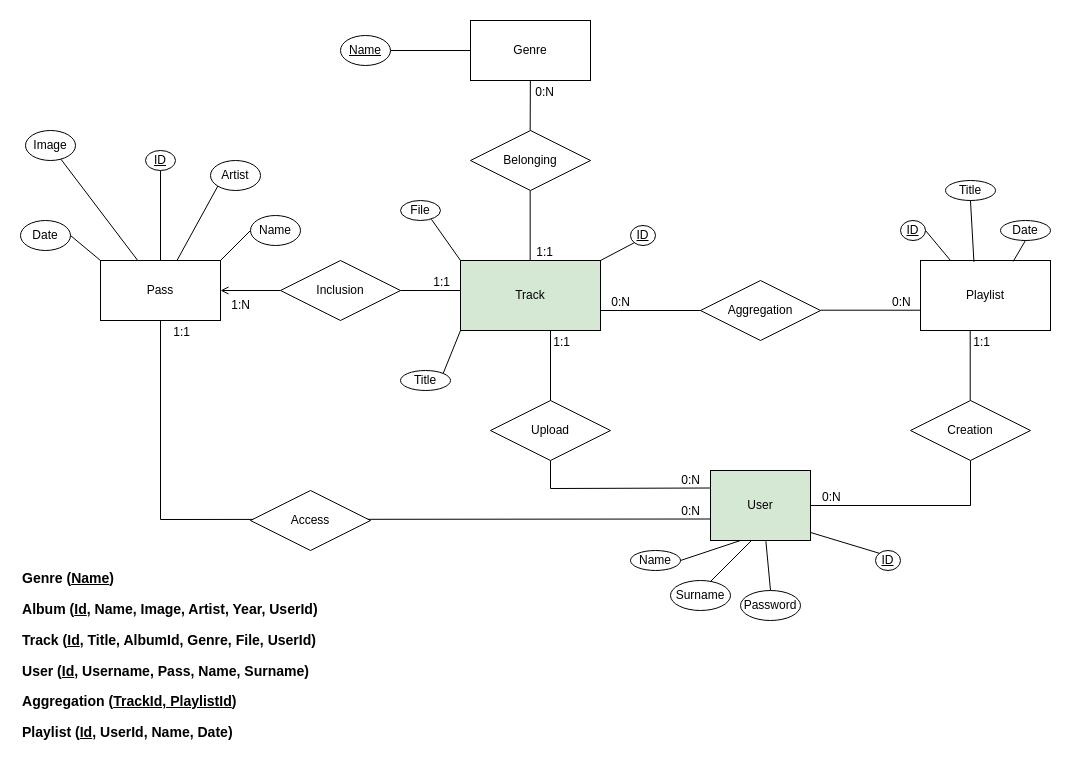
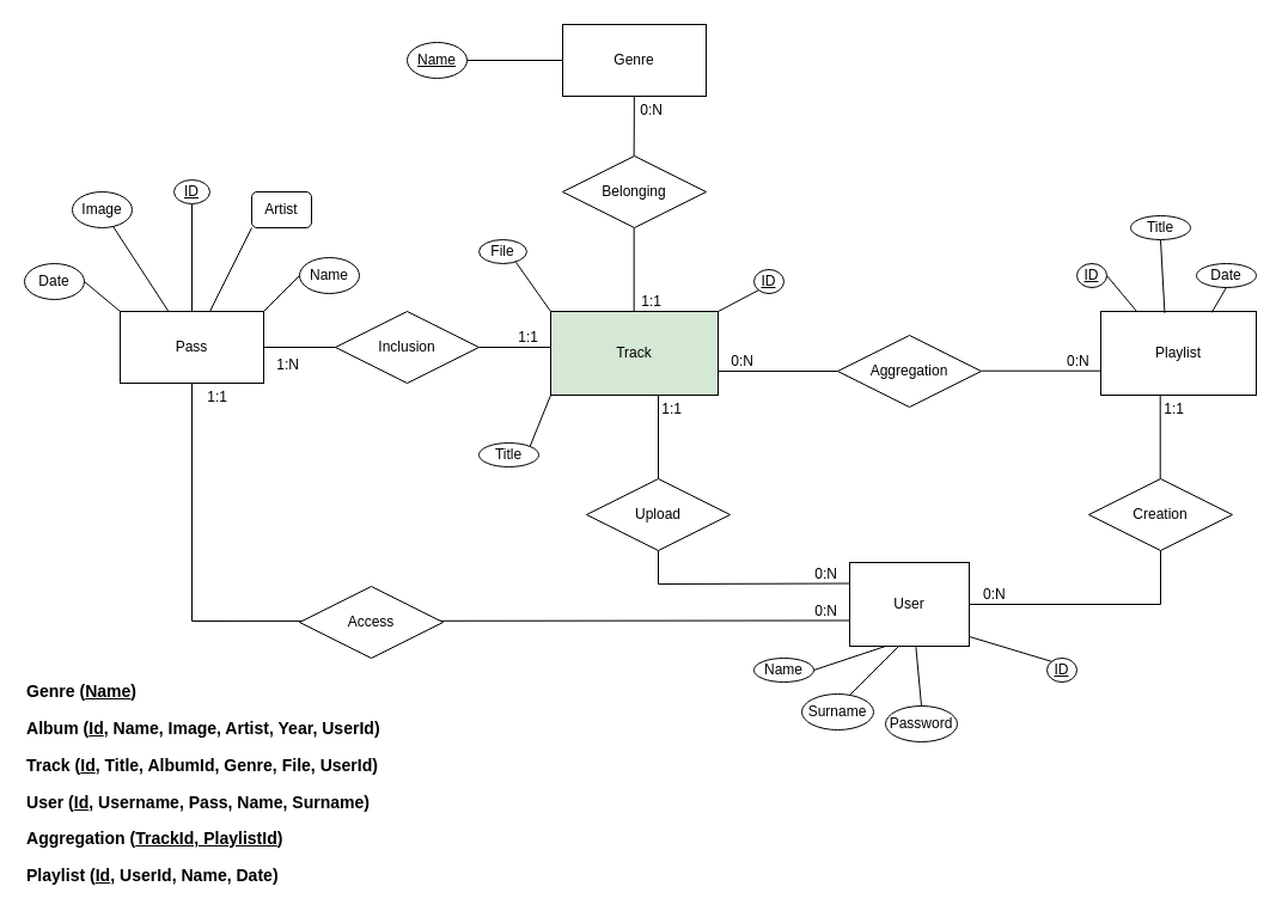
- <mxCell id="20" value="Image" style="ellipse;whiteSpace=wrap;html=1;align=center;" parent="1" vertex="1"><mxGeometry x="25" y="130" width="50" height="30" as="geometry" /></mxCell>
+ <mxCell id="20" value="Image" style="ellipse;whiteSpace=wrap;html=1;align=center;" parent="1" vertex="1"><mxGeometry x="60" y="160" width="50" height="30" as="geometry" /></mxCell>
- <mxCell id="54" value="Artist" style="ellipse;whiteSpace=wrap;html=1;align=center;" parent="1" vertex="1"><mxGeometry x="210" y="160" width="50" height="30" as="geometry" /></mxCell>
+ <mxCell id="54" value="Artist" style="whiteSpace=wrap;html=1;align=center;rounded=1;" parent="1" vertex="1"><mxGeometry x="210" y="160" width="50" height="30" as="geometry" /></mxCell>
- <mxCell id="49" value="" style="endArrow=open;html=1;rounded=0;entryX=1;entryY=0.5;entryDx=0;entryDy=0;exitX=0;exitY=0.5;exitDx=0;exitDy=0;" parent="1" source="45" target="44" edge="1"><mxGeometry relative="1" as="geometry"><mxPoint x="530" y="130" as="sourcePoint" /><mxPoint x="690" y="130" as="targetPoint" /></mxGeometry></mxCell>
+ <mxCell id="49" value="" style="endArrow=none;html=1;rounded=0;entryX=1;entryY=0.5;entryDx=0;entryDy=0;exitX=0;exitY=0.5;exitDx=0;exitDy=0;" parent="1" source="45" target="44" edge="1"><mxGeometry relative="1" as="geometry"><mxPoint x="530" y="130" as="sourcePoint" /><mxPoint x="690" y="130" as="targetPoint" /></mxGeometry></mxCell>
- <mxCell id="4" value="User" style="whiteSpace=wrap;html=1;align=center;fillColor=#d5e8d4;" parent="1" vertex="1"><mxGeometry x="710" y="470" width="100" height="70" as="geometry" /></mxCell>
+ <mxCell id="4" value="User" style="whiteSpace=wrap;html=1;align=center;" parent="1" vertex="1"><mxGeometry x="710" y="470" width="100" height="70" as="geometry" /></mxCell>
